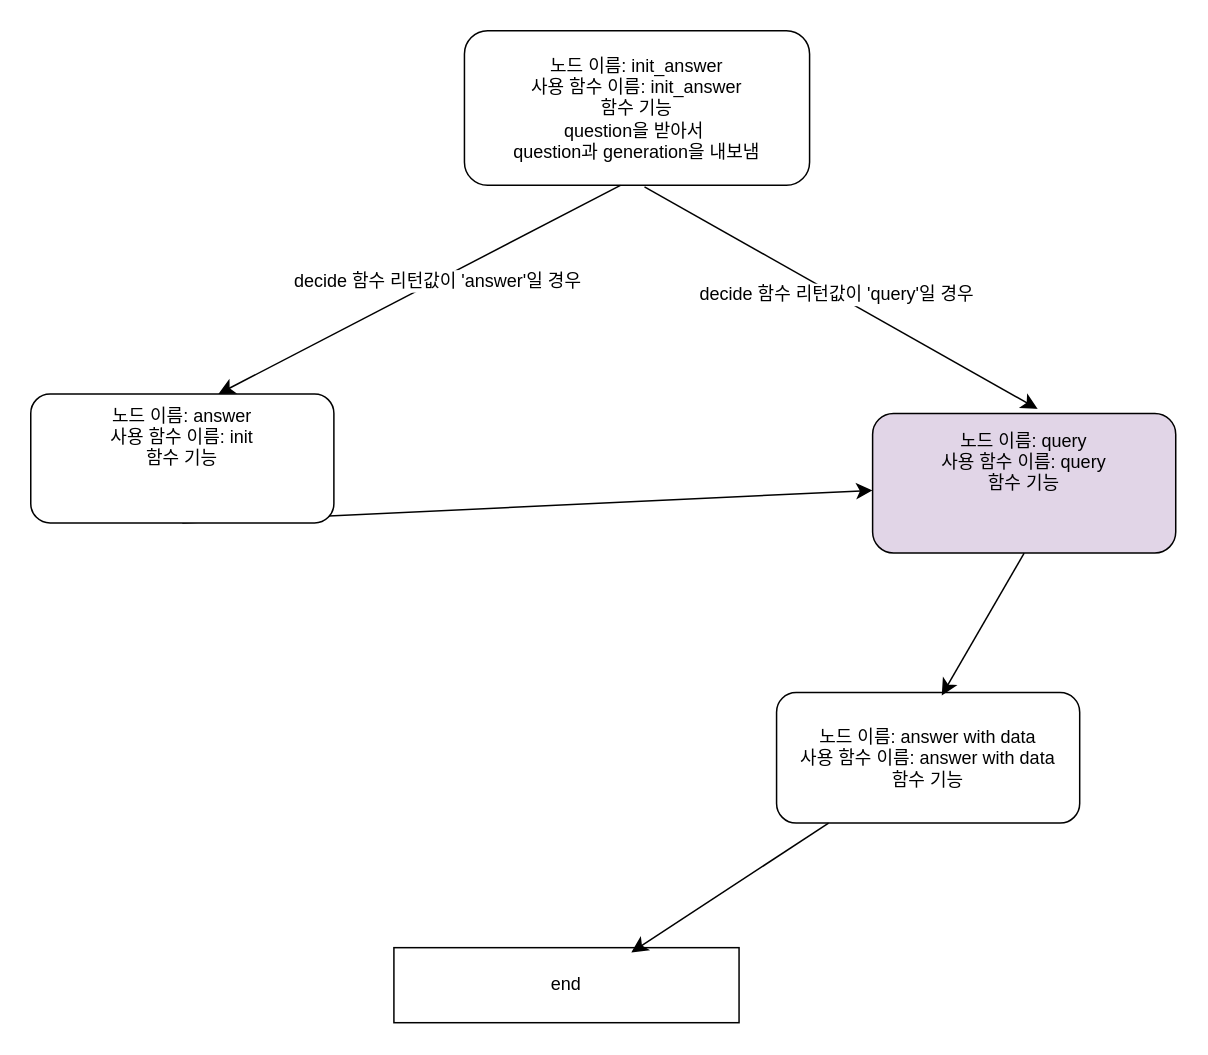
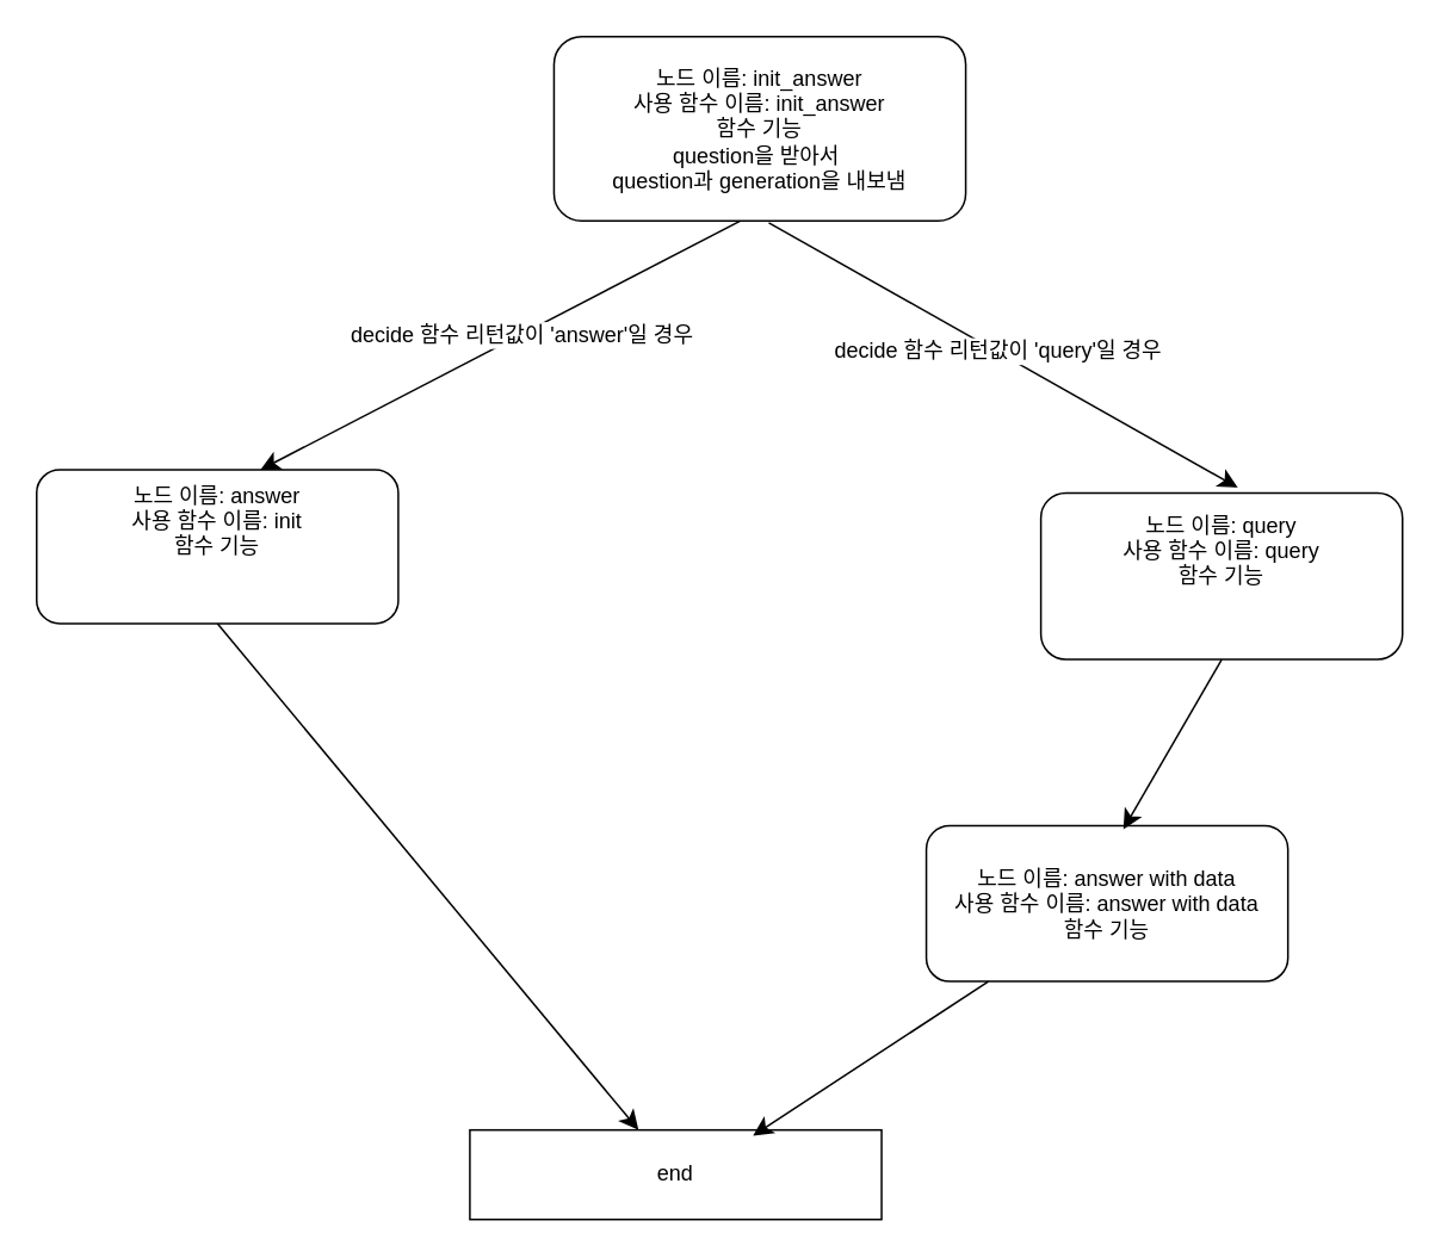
- <mxCell id="3" value="노드 이름: query&lt;div&gt;사용 함수 이름: query&lt;/div&gt;&lt;div&gt;함수 기능&lt;/div&gt;&lt;div&gt;&lt;br&gt;&lt;/div&gt;&lt;div&gt;&lt;br&gt;&lt;/div&gt;" style="rounded=1;whiteSpace=wrap;html=1;fillColor=#e1d5e7;" vertex="1" parent="1"><mxGeometry x="581" y="275" width="202" height="93" as="geometry" /></mxCell>
+ <mxCell id="3" value="노드 이름: query&lt;div&gt;사용 함수 이름: query&lt;/div&gt;&lt;div&gt;함수 기능&lt;/div&gt;&lt;div&gt;&lt;br&gt;&lt;/div&gt;&lt;div&gt;&lt;br&gt;&lt;/div&gt;" style="rounded=1;whiteSpace=wrap;html=1;" vertex="1" parent="1"><mxGeometry x="581" y="275" width="202" height="93" as="geometry" /></mxCell>
- <mxCell id="4" style="edgeStyle=none;curved=1;rounded=0;orthogonalLoop=1;jettySize=auto;html=1;exitX=0.5;exitY=1;exitDx=0;exitDy=0;fontSize=12;startSize=8;endSize=8;" edge="1" parent="1" source="5" target="3"><mxGeometry relative="1" as="geometry" /></mxCell>
+ <mxCell id="4" style="edgeStyle=none;curved=1;rounded=0;orthogonalLoop=1;jettySize=auto;html=1;exitX=0.5;exitY=1;exitDx=0;exitDy=0;fontSize=12;startSize=8;endSize=8;" edge="1" parent="1" source="5" target="7"><mxGeometry relative="1" as="geometry" /></mxCell>
